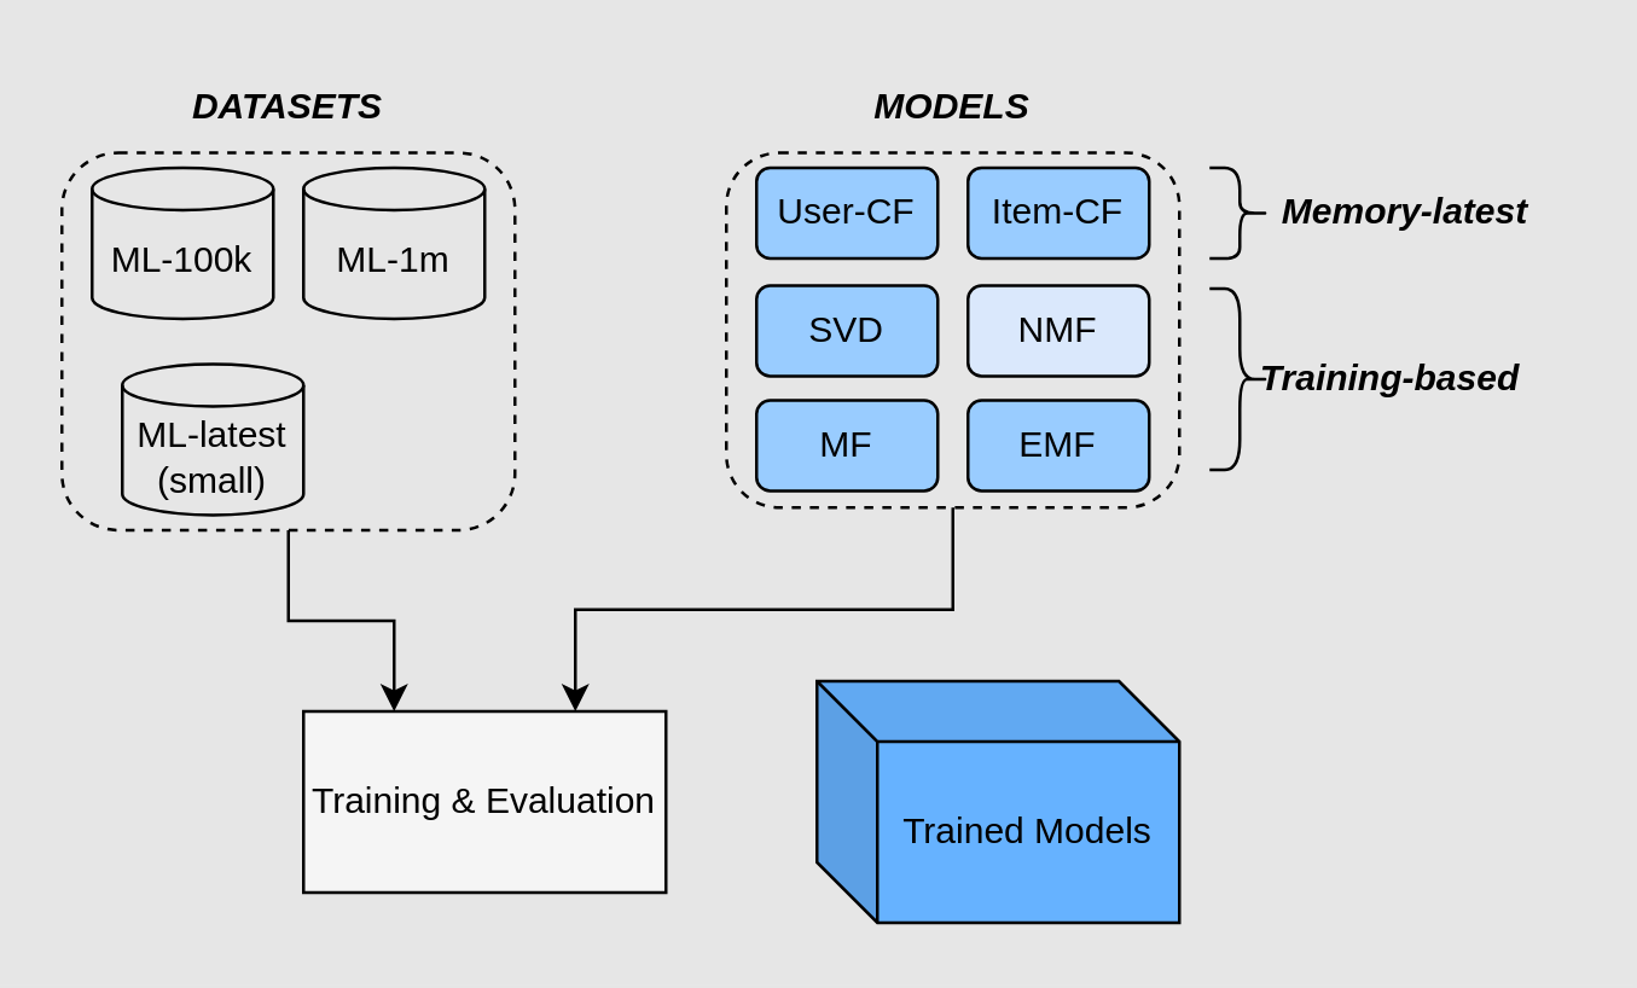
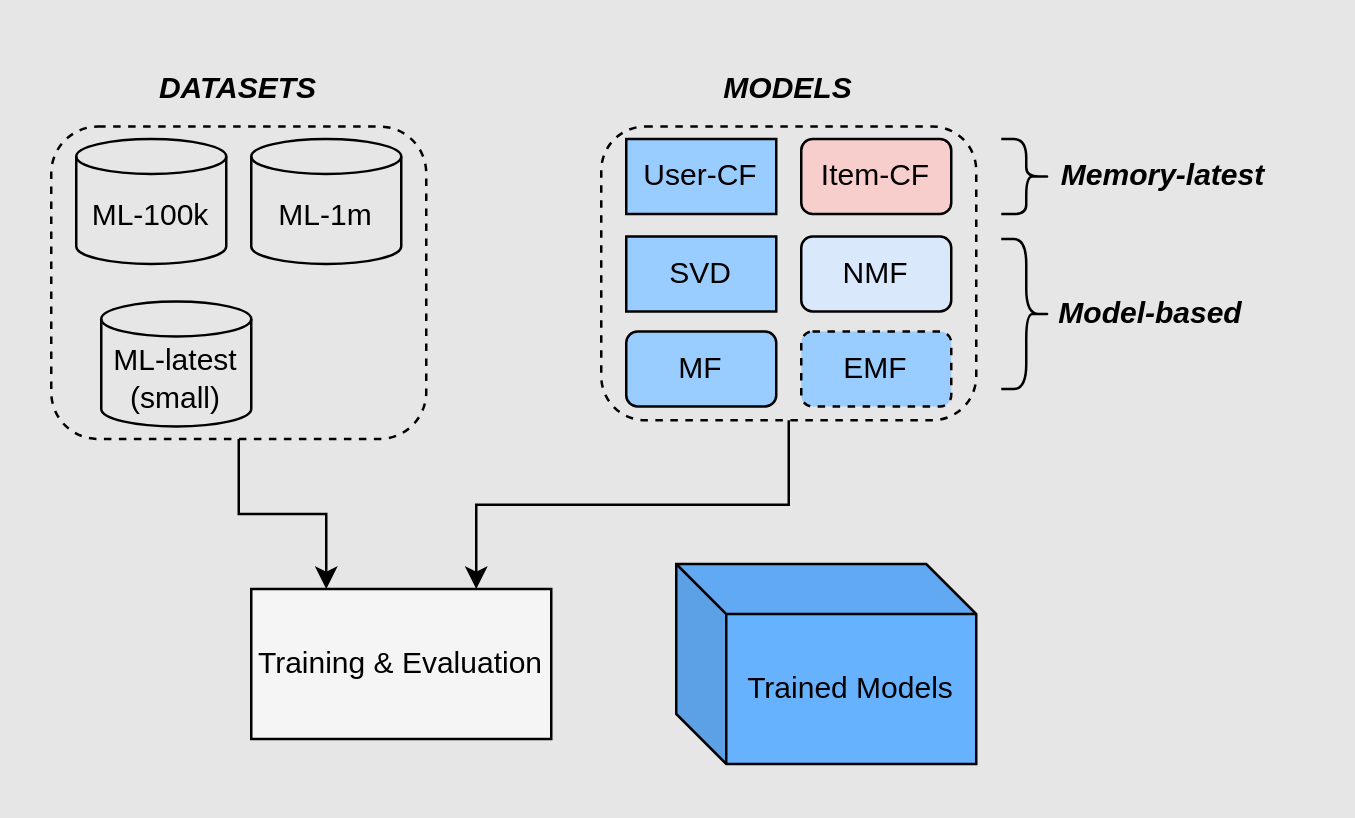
- <mxCell id="17" value="User-CF" style="rounded=1;whiteSpace=wrap;html=1;fillColor=#99CCFF;" vertex="1" parent="1"><mxGeometry x="250" y="55" width="60" height="30" as="geometry" /></mxCell>
+ <mxCell id="17" value="User-CF" style="whiteSpace=wrap;html=1;fillColor=#99CCFF;rounded=0;" vertex="1" parent="1"><mxGeometry x="250" y="55" width="60" height="30" as="geometry" /></mxCell>
- <mxCell id="18" value="Item-CF" style="rounded=1;whiteSpace=wrap;html=1;fillColor=#99CCFF;" vertex="1" parent="1"><mxGeometry x="320" y="55" width="60" height="30" as="geometry" /></mxCell>
+ <mxCell id="18" value="Item-CF" style="rounded=1;whiteSpace=wrap;html=1;fillColor=#f8cecc;" vertex="1" parent="1"><mxGeometry x="320" y="55" width="60" height="30" as="geometry" /></mxCell>
- <mxCell id="10" value="SVD" style="rounded=1;whiteSpace=wrap;html=1;fillColor=#99CCFF;" vertex="1" parent="1"><mxGeometry x="250" y="94" width="60" height="30" as="geometry" /></mxCell>
+ <mxCell id="10" value="SVD" style="whiteSpace=wrap;html=1;fillColor=#99CCFF;rounded=0;" vertex="1" parent="1"><mxGeometry x="250" y="94" width="60" height="30" as="geometry" /></mxCell>
- <mxCell id="15" value="Training-based" style="text;html=1;strokeColor=none;fillColor=none;align=center;verticalAlign=middle;whiteSpace=wrap;rounded=0;dashed=1;fontStyle=3" vertex="1" parent="1"><mxGeometry x="400" y="110" width="120" height="30" as="geometry" /></mxCell>
+ <mxCell id="15" value="Model-based" style="text;html=1;strokeColor=none;fillColor=none;align=center;verticalAlign=middle;whiteSpace=wrap;rounded=0;dashed=1;fontStyle=3" vertex="1" parent="1"><mxGeometry x="400" y="110" width="120" height="30" as="geometry" /></mxCell>
- <mxCell id="12" value="EMF" style="rounded=1;whiteSpace=wrap;html=1;fillColor=#99CCFF;" vertex="1" parent="1"><mxGeometry x="320" y="132" width="60" height="30" as="geometry" /></mxCell>
+ <mxCell id="12" value="EMF" style="rounded=1;whiteSpace=wrap;html=1;fillColor=#99CCFF;dashed=1;" vertex="1" parent="1"><mxGeometry x="320" y="132" width="60" height="30" as="geometry" /></mxCell>
